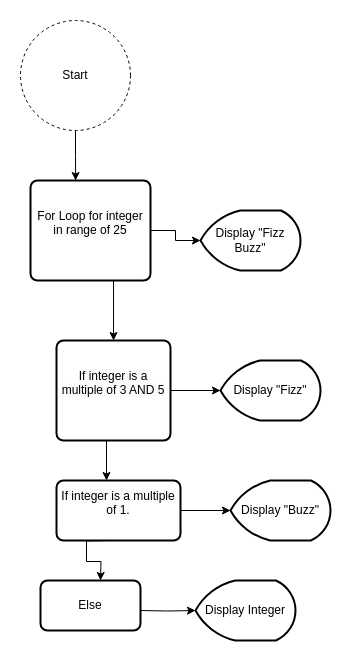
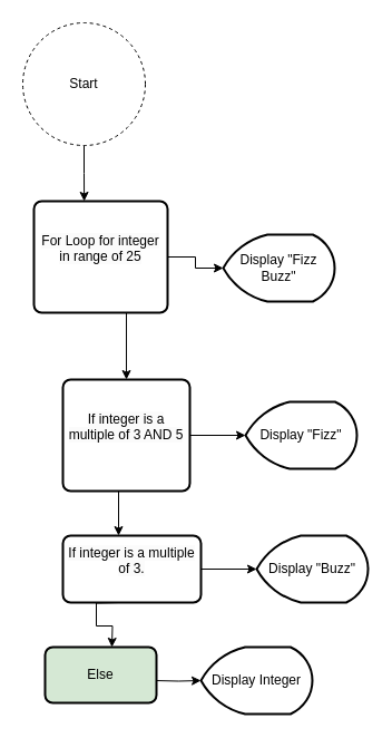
- <mxCell id="17" value="&#10;&lt;span style=&quot;color: rgb(0, 0, 0); font-family: Helvetica; font-size: 12px; font-style: normal; font-variant-ligatures: normal; font-variant-caps: normal; font-weight: 400; letter-spacing: normal; orphans: 2; text-align: center; text-indent: 0px; text-transform: none; widows: 2; word-spacing: 0px; -webkit-text-stroke-width: 0px; white-space: normal; background-color: rgb(251, 251, 251); text-decoration-thickness: initial; text-decoration-style: initial; text-decoration-color: initial; display: inline !important; float: none;&quot;&gt;If integer is a multiple of 1.&lt;/span&gt;&#10;&#10;" style="rounded=1;whiteSpace=wrap;html=1;absoluteArcSize=1;arcSize=14;strokeWidth=2;" vertex="1" parent="1"><mxGeometry x="56" y="480" width="124" height="60" as="geometry" /></mxCell>
+ <mxCell id="17" value="&#10;&lt;span style=&quot;color: rgb(0, 0, 0); font-family: Helvetica; font-size: 12px; font-style: normal; font-variant-ligatures: normal; font-variant-caps: normal; font-weight: 400; letter-spacing: normal; orphans: 2; text-align: center; text-indent: 0px; text-transform: none; widows: 2; word-spacing: 0px; -webkit-text-stroke-width: 0px; white-space: normal; background-color: rgb(251, 251, 251); text-decoration-thickness: initial; text-decoration-style: initial; text-decoration-color: initial; display: inline !important; float: none;&quot;&gt;If integer is a multiple of 3.&lt;/span&gt;&#10;&#10;" style="rounded=1;whiteSpace=wrap;html=1;absoluteArcSize=1;arcSize=14;strokeWidth=2;" vertex="1" parent="1"><mxGeometry x="56" y="480" width="124" height="60" as="geometry" /></mxCell>
- <mxCell id="18" value="Else" style="rounded=1;whiteSpace=wrap;html=1;absoluteArcSize=1;arcSize=14;strokeWidth=2;" vertex="1" parent="1"><mxGeometry x="40" y="580" width="100" height="50" as="geometry" /></mxCell>
+ <mxCell id="18" value="Else" style="rounded=1;whiteSpace=wrap;html=1;absoluteArcSize=1;arcSize=14;strokeWidth=2;fillColor=#d5e8d4;" vertex="1" parent="1"><mxGeometry x="40" y="580" width="100" height="50" as="geometry" /></mxCell>
- <mxCell id="11" value="Display Integer" style="strokeWidth=2;html=1;shape=mxgraph.flowchart.display;whiteSpace=wrap;" vertex="1" parent="1"><mxGeometry x="195" y="580" width="100" height="60" as="geometry" /></mxCell>
+ <mxCell id="11" value="Display Integer" style="strokeWidth=2;html=1;shape=mxgraph.flowchart.display;whiteSpace=wrap;" vertex="1" parent="1"><mxGeometry x="180" y="580" width="100" height="60" as="geometry" /></mxCell>
